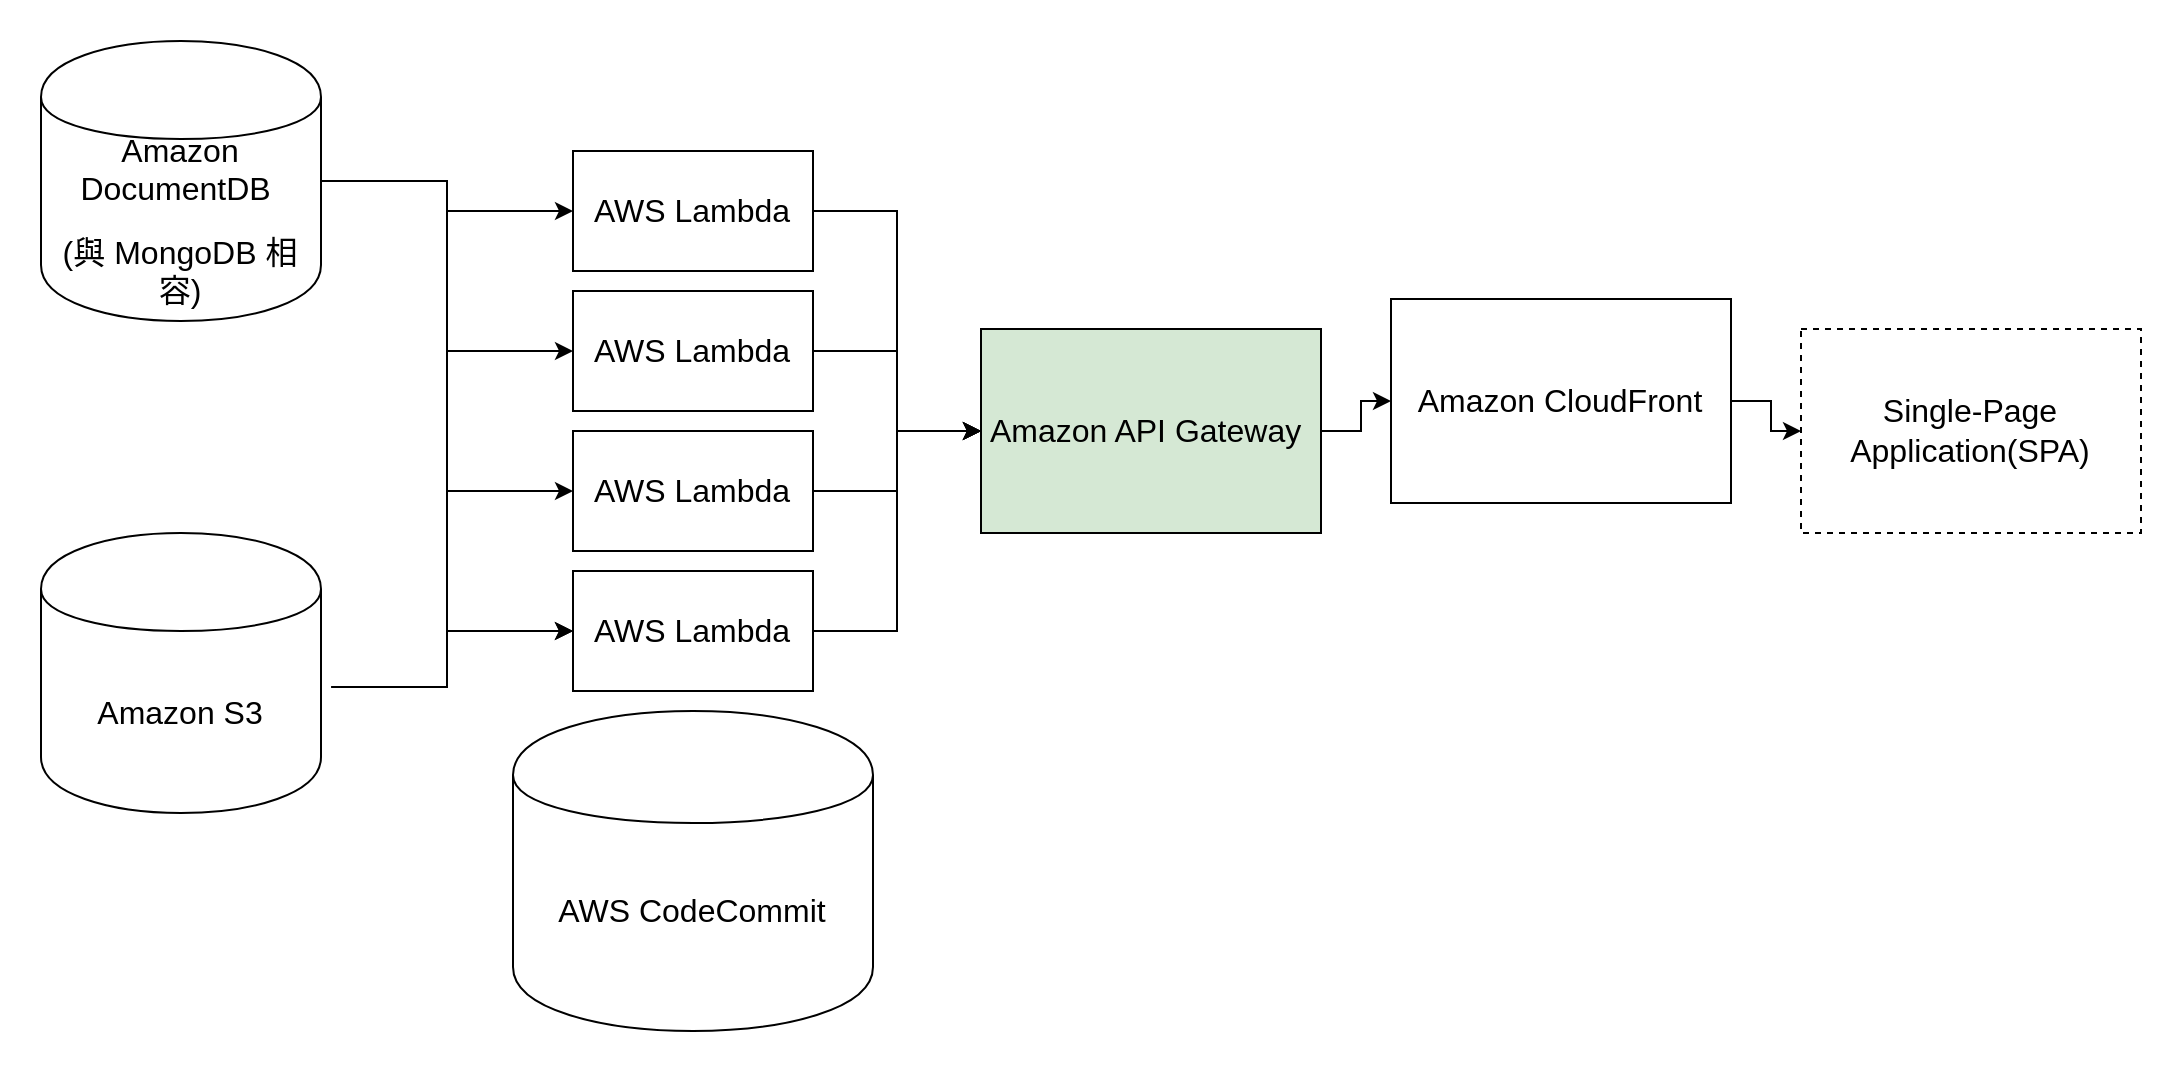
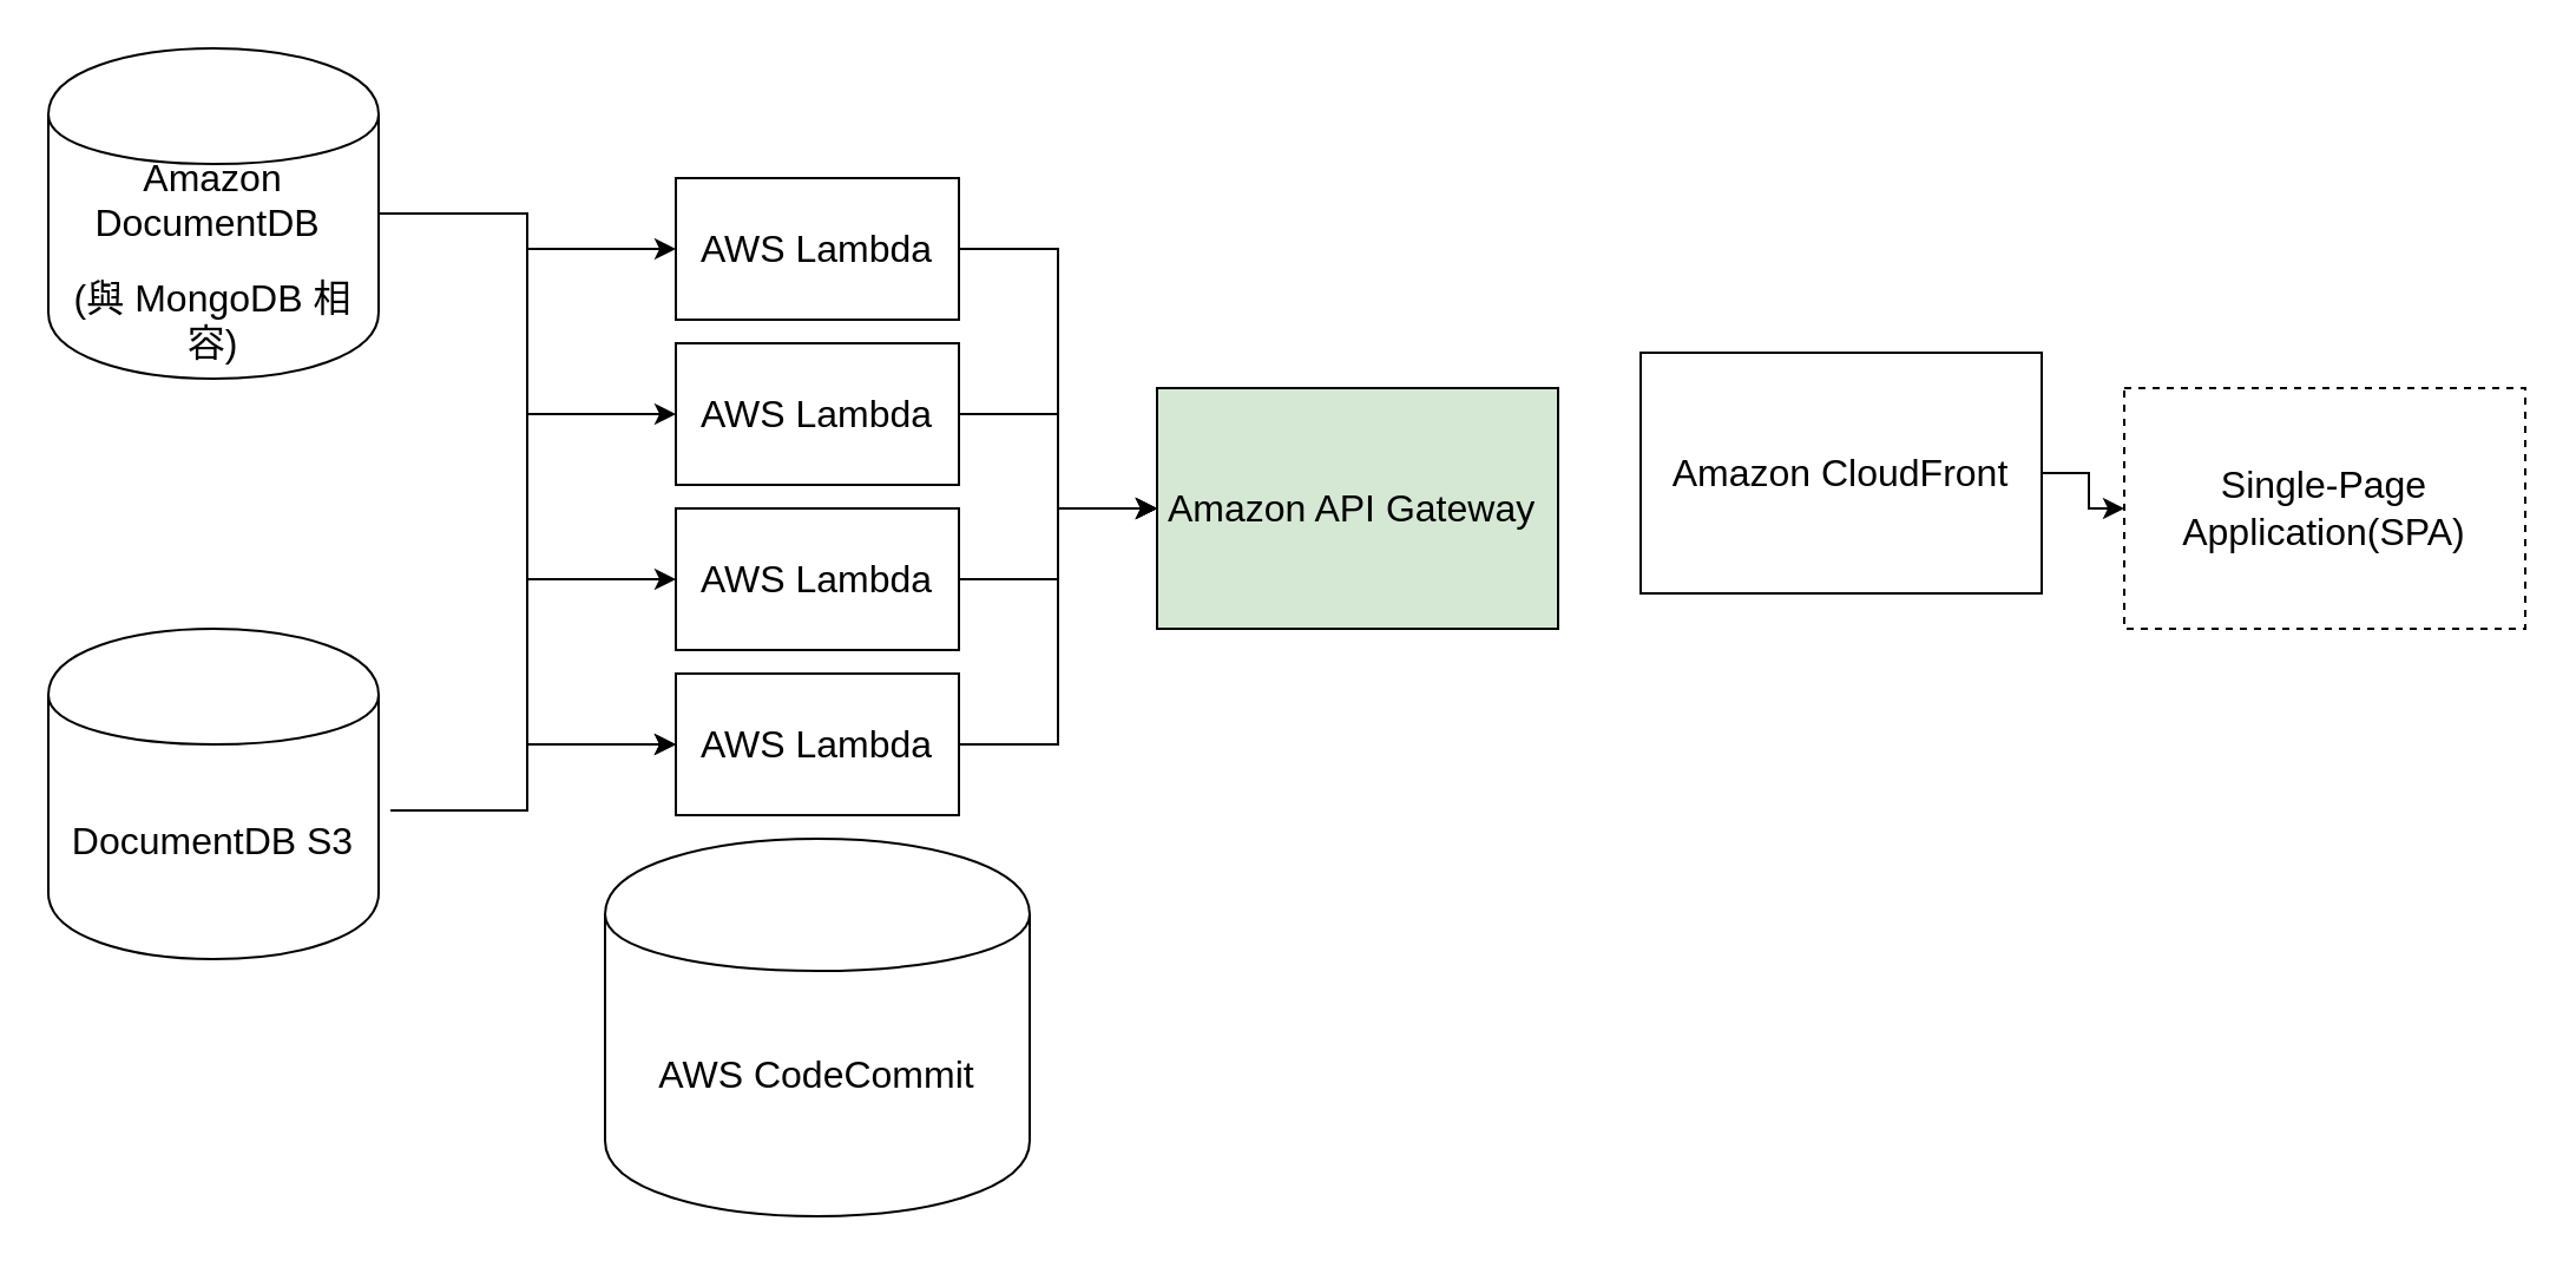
- <mxCell id="15" value="" style="edgeStyle=orthogonalEdgeStyle;rounded=0;orthogonalLoop=1;jettySize=auto;html=1;" parent="1" source="16" target="18" edge="1"><mxGeometry relative="1" as="geometry" /></mxCell>
- <mxCell id="21" value="&lt;span style=&quot;font-family: , sans-serif ; font-size: 16px ; white-space: normal&quot;&gt;Amazon S3&lt;/span&gt;" style="shape=cylinder;whiteSpace=wrap;html=1;boundedLbl=1;backgroundOutline=1;" vertex="1" parent="1"><mxGeometry x="20" y="266" width="140" height="140" as="geometry" /></mxCell>
+ <mxCell id="21" value="&lt;span style=&quot;font-family: , sans-serif ; font-size: 16px ; white-space: normal&quot;&gt;DocumentDB S3&lt;/span&gt;" style="shape=cylinder;whiteSpace=wrap;html=1;boundedLbl=1;backgroundOutline=1;" vertex="1" parent="1"><mxGeometry x="20" y="266" width="140" height="140" as="geometry" /></mxCell>
